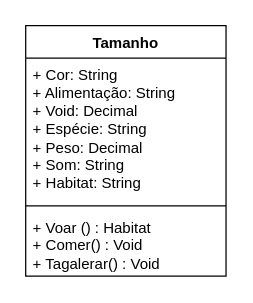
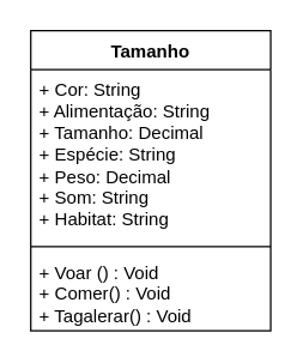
- <mxCell id="3" value="+ Cor: String&lt;br&gt;+ Alimentação: String&lt;br&gt;+ Void: Decimal&lt;br&gt;+ Espécie: String&lt;br&gt;+ Peso: Decimal&lt;br&gt;+ Som: String&lt;br&gt;+ Habitat: String" style="text;strokeColor=none;fillColor=none;align=left;verticalAlign=top;spacingLeft=4;spacingRight=4;overflow=hidden;rotatable=0;points=[[0,0.5],[1,0.5]];portConstraint=eastwest;whiteSpace=wrap;html=1;" vertex="1" parent="2"><mxGeometry y="26" width="160" height="114" as="geometry" /></mxCell>
+ <mxCell id="3" value="+ Cor: String&lt;br&gt;+ Alimentação: String&lt;br&gt;+ Tamanho: Decimal&lt;br&gt;+ Espécie: String&lt;br&gt;+ Peso: Decimal&lt;br&gt;+ Som: String&lt;br&gt;+ Habitat: String" style="text;strokeColor=none;fillColor=none;align=left;verticalAlign=top;spacingLeft=4;spacingRight=4;overflow=hidden;rotatable=0;points=[[0,0.5],[1,0.5]];portConstraint=eastwest;whiteSpace=wrap;html=1;" vertex="1" parent="2"><mxGeometry y="26" width="160" height="114" as="geometry" /></mxCell>
- <mxCell id="5" value="+ Voar () : Habitat&lt;br&gt;+ Comer() : Void&lt;br&gt;+ Tagalerar() : Void" style="text;strokeColor=none;fillColor=none;align=left;verticalAlign=top;spacingLeft=4;spacingRight=4;overflow=hidden;rotatable=0;points=[[0,0.5],[1,0.5]];portConstraint=eastwest;whiteSpace=wrap;html=1;" vertex="1" parent="2"><mxGeometry y="148" width="160" height="52" as="geometry" /></mxCell>
+ <mxCell id="5" value="+ Voar () : Void&lt;br&gt;+ Comer() : Void&lt;br&gt;+ Tagalerar() : Void" style="text;strokeColor=none;fillColor=none;align=left;verticalAlign=top;spacingLeft=4;spacingRight=4;overflow=hidden;rotatable=0;points=[[0,0.5],[1,0.5]];portConstraint=eastwest;whiteSpace=wrap;html=1;" vertex="1" parent="2"><mxGeometry y="148" width="160" height="52" as="geometry" /></mxCell>
